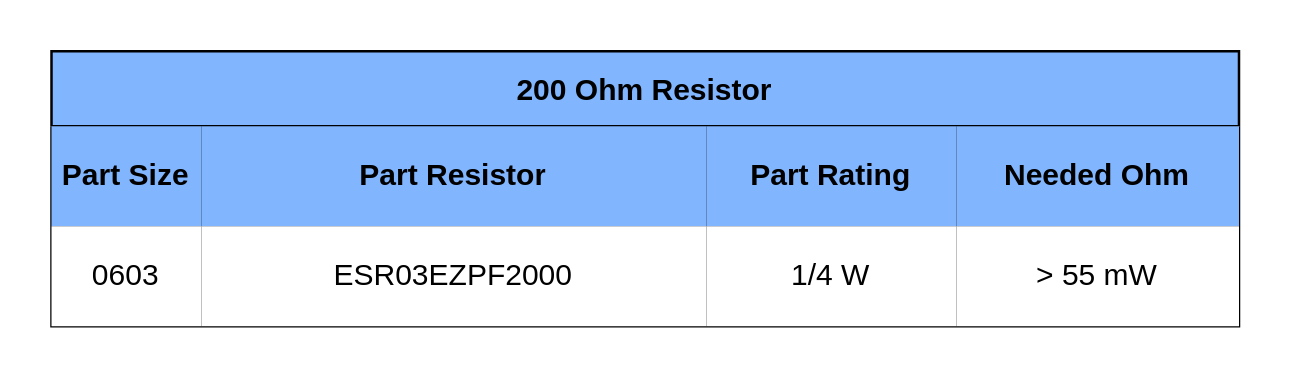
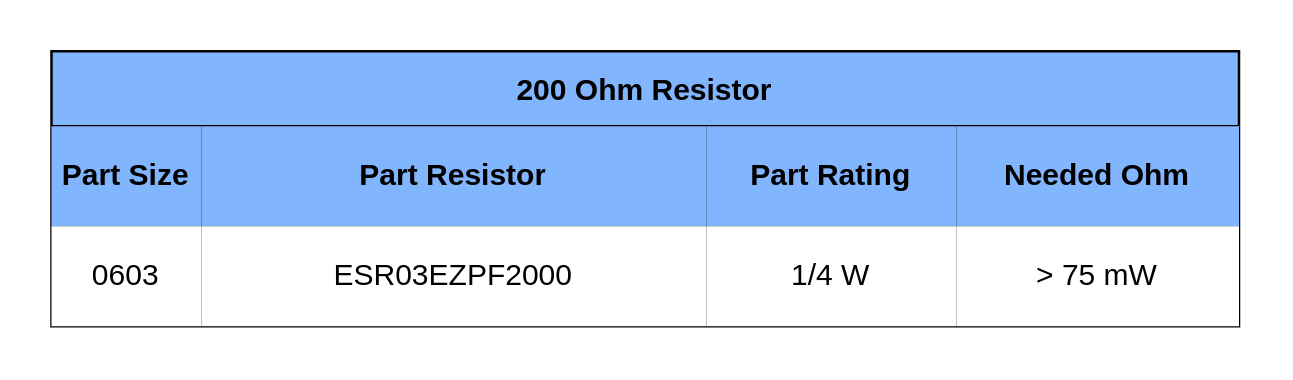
- <mxCell id="12" value="&amp;gt; 55 mW" style="shape=partialRectangle;html=1;whiteSpace=wrap;connectable=0;overflow=hidden;top=0;left=0;bottom=0;right=0;pointerEvents=1;" vertex="1" parent="8"><mxGeometry x="362" width="113" height="40" as="geometry"><mxRectangle width="113" height="40" as="alternateBounds" /></mxGeometry></mxCell>
+ <mxCell id="12" value="&amp;gt; 75 mW" style="shape=partialRectangle;html=1;whiteSpace=wrap;connectable=0;overflow=hidden;top=0;left=0;bottom=0;right=0;pointerEvents=1;" vertex="1" parent="8"><mxGeometry x="362" width="113" height="40" as="geometry"><mxRectangle width="113" height="40" as="alternateBounds" /></mxGeometry></mxCell>
